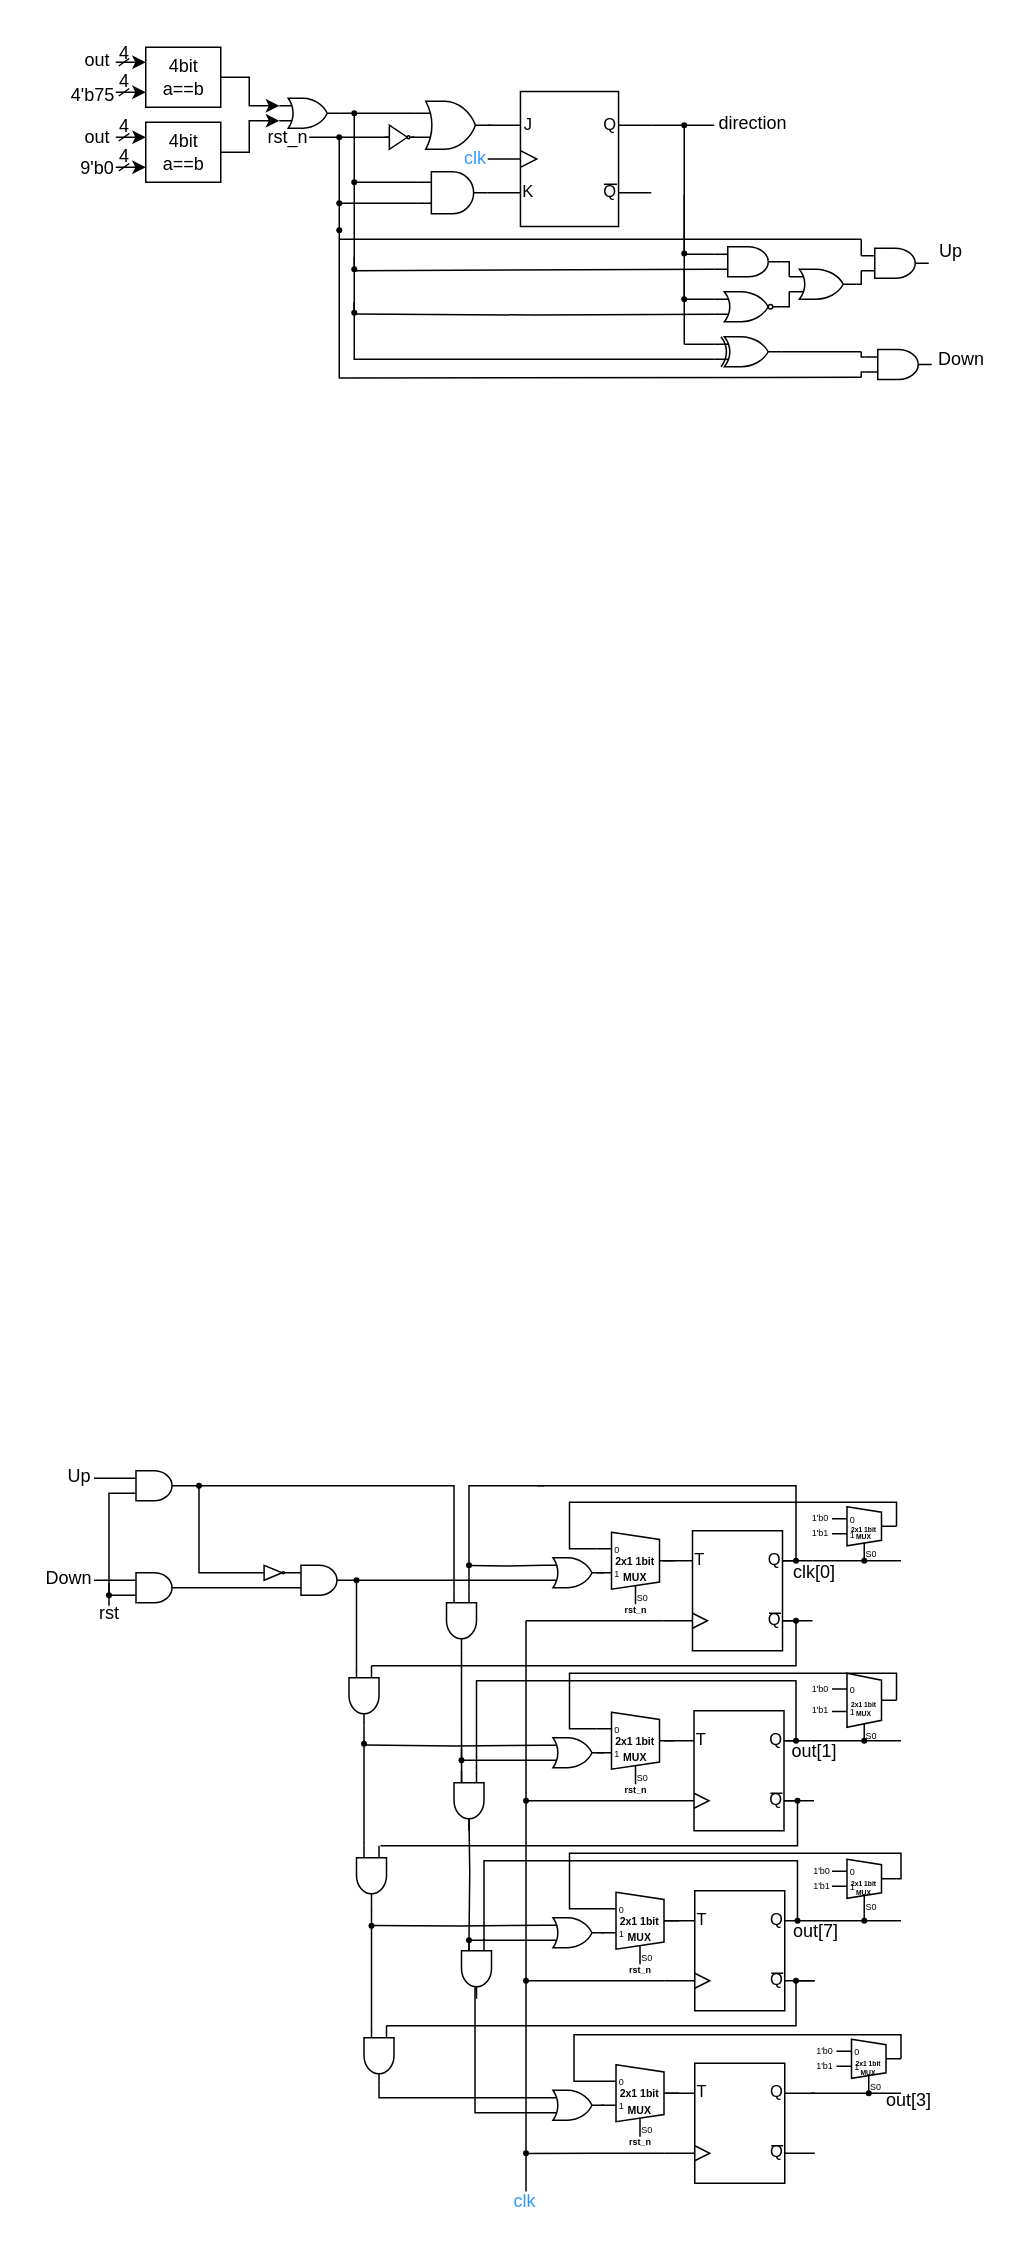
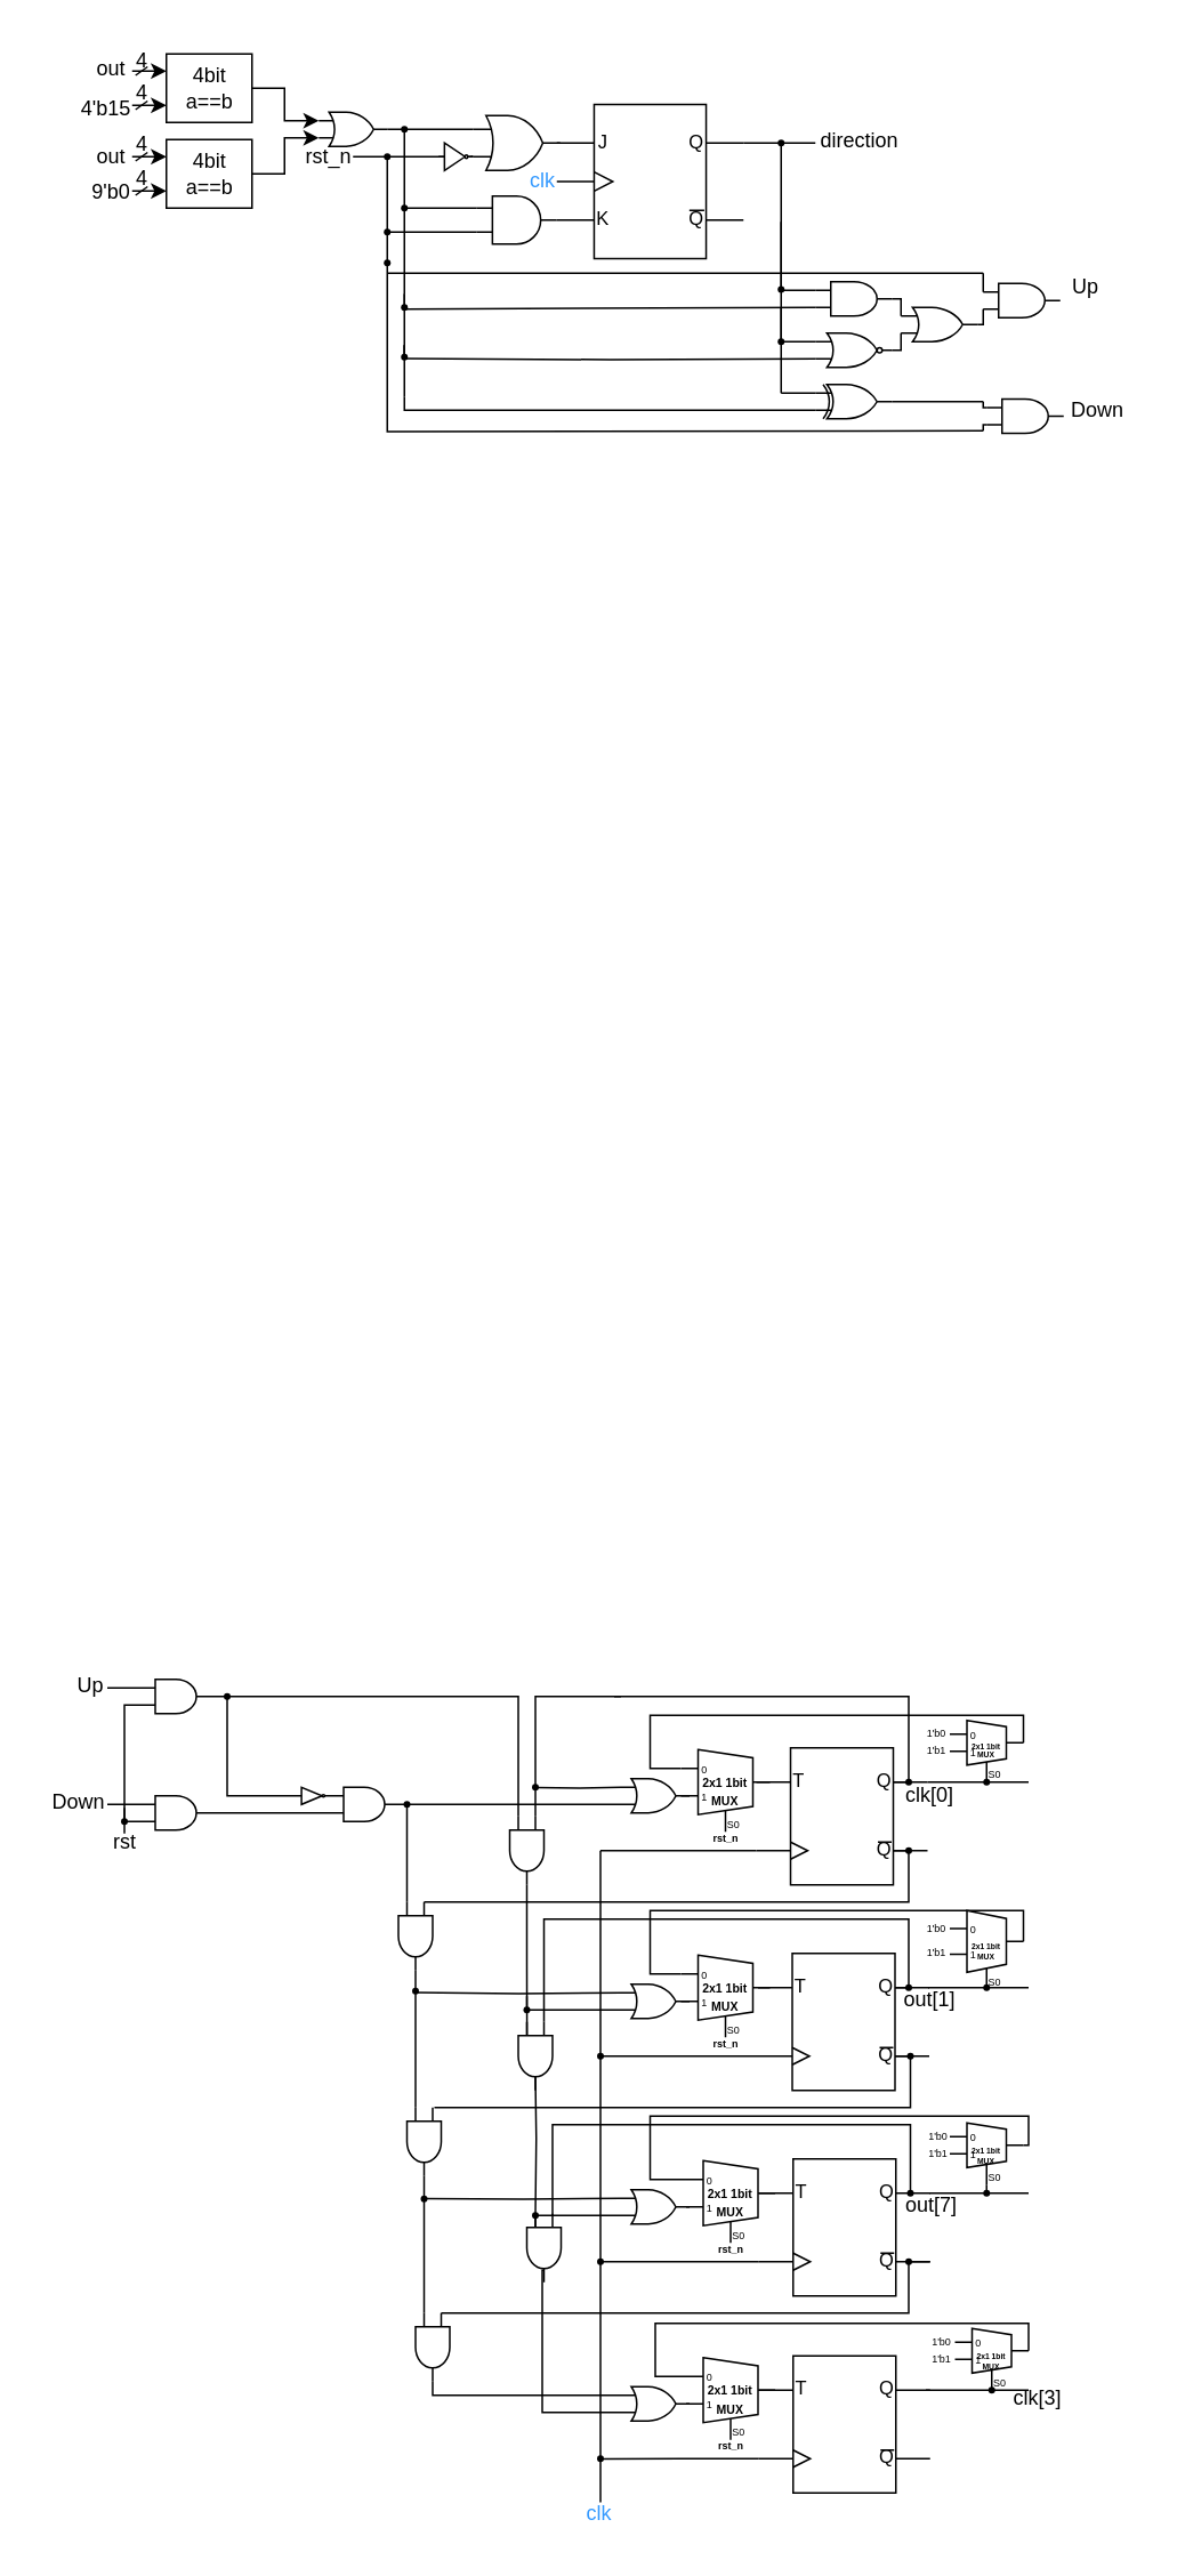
- <mxCell id="61" value="4'b75" style="text;html=1;align=center;verticalAlign=middle;resizable=0;points=[];autosize=1;strokeColor=none;fillColor=none;" parent="1" vertex="1"><mxGeometry x="35.5" y="48" width="50" height="30" as="geometry" /></mxCell>
+ <mxCell id="61" value="4'b15" style="text;html=1;align=center;verticalAlign=middle;resizable=0;points=[];autosize=1;strokeColor=none;fillColor=none;" parent="1" vertex="1"><mxGeometry x="35.5" y="48" width="50" height="30" as="geometry" /></mxCell>
- <mxCell id="117" value="out[3]" style="text;html=1;align=center;verticalAlign=middle;resizable=0;points=[];autosize=1;strokeColor=none;fillColor=none;" parent="1" vertex="1"><mxGeometry x="580" y="1385" width="50" height="30" as="geometry" /></mxCell>
+ <mxCell id="117" value="clk[3]" style="text;html=1;align=center;verticalAlign=middle;resizable=0;points=[];autosize=1;strokeColor=none;fillColor=none;" parent="1" vertex="1"><mxGeometry x="580" y="1385" width="50" height="30" as="geometry" /></mxCell>
